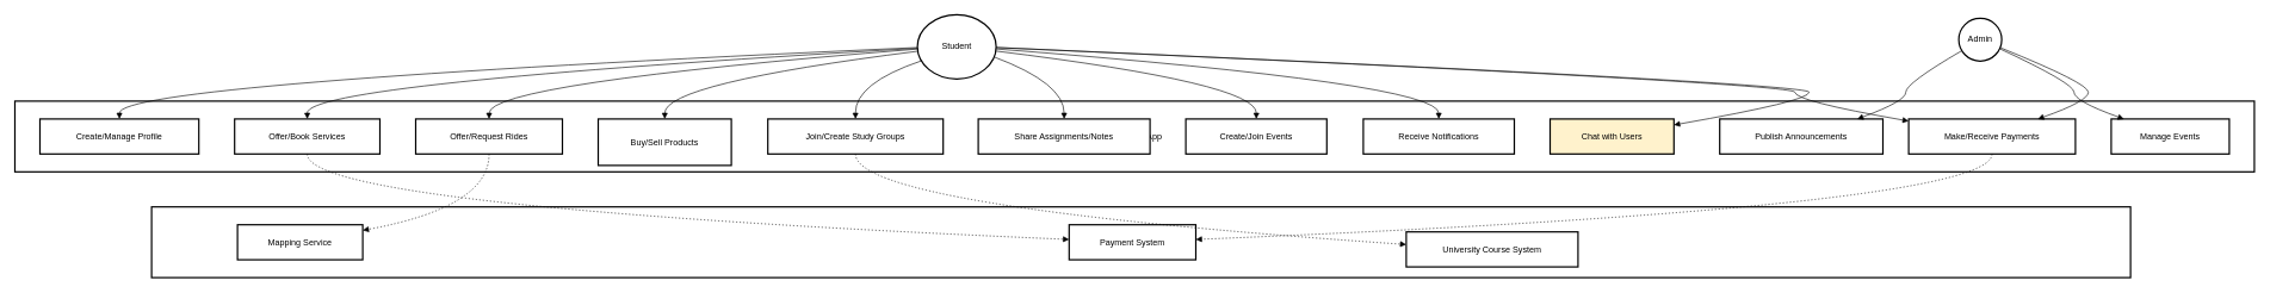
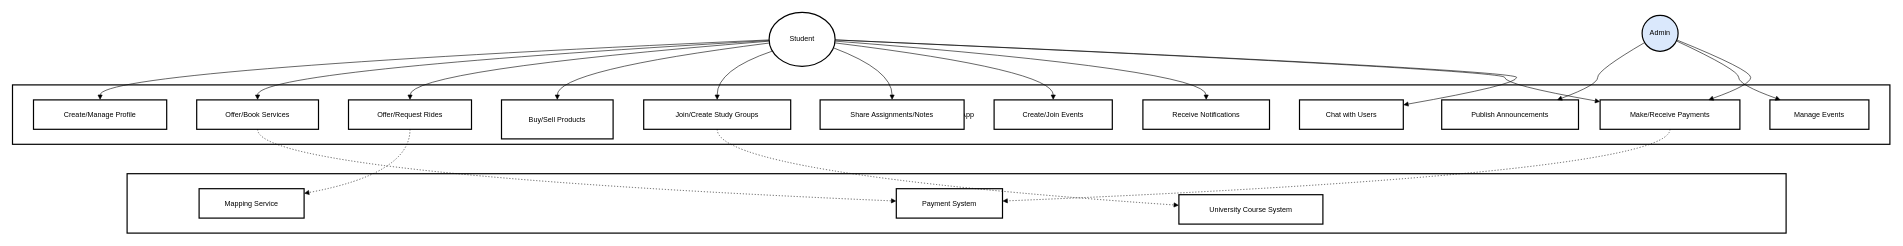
- <mxCell id="5" value="Admin" style="ellipse;aspect=fixed;strokeWidth=2;whiteSpace=wrap;" vertex="1" parent="1"><mxGeometry x="2736" y="25" width="60" height="60" as="geometry" /></mxCell>
+ <mxCell id="5" value="Admin" style="ellipse;aspect=fixed;strokeWidth=2;whiteSpace=wrap;fillColor=#dae8fc;" vertex="1" parent="1"><mxGeometry x="2736" y="25" width="60" height="60" as="geometry" /></mxCell>
- <mxCell id="17" value="Chat with Users" style="whiteSpace=wrap;strokeWidth=2;fillColor=#fff2cc;" vertex="1" parent="1"><mxGeometry x="2165" y="166" width="173" height="49" as="geometry" /></mxCell>
+ <mxCell id="17" value="Chat with Users" style="whiteSpace=wrap;strokeWidth=2;" vertex="1" parent="1"><mxGeometry x="2165" y="166" width="173" height="49" as="geometry" /></mxCell>
